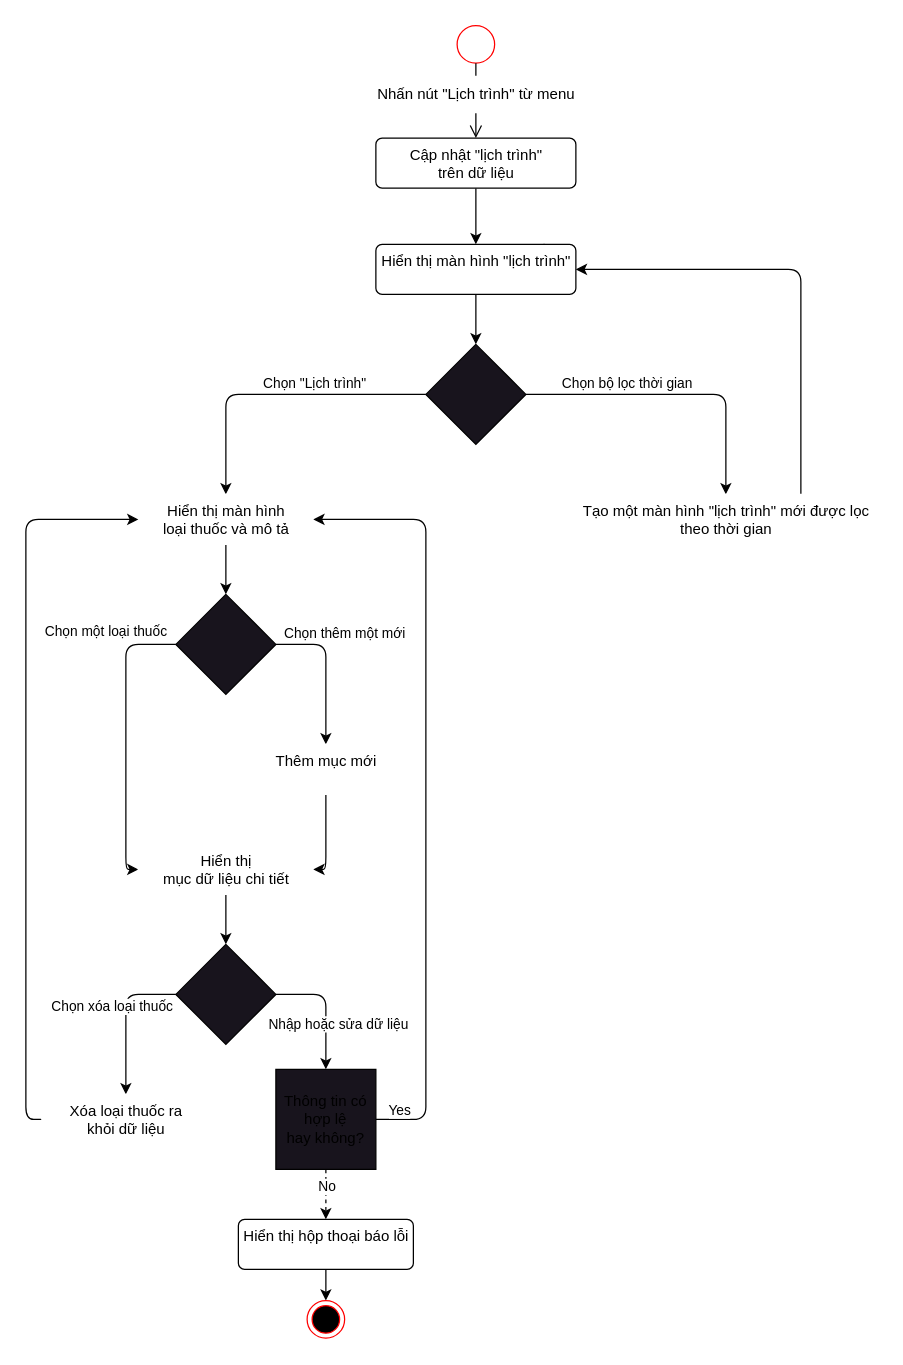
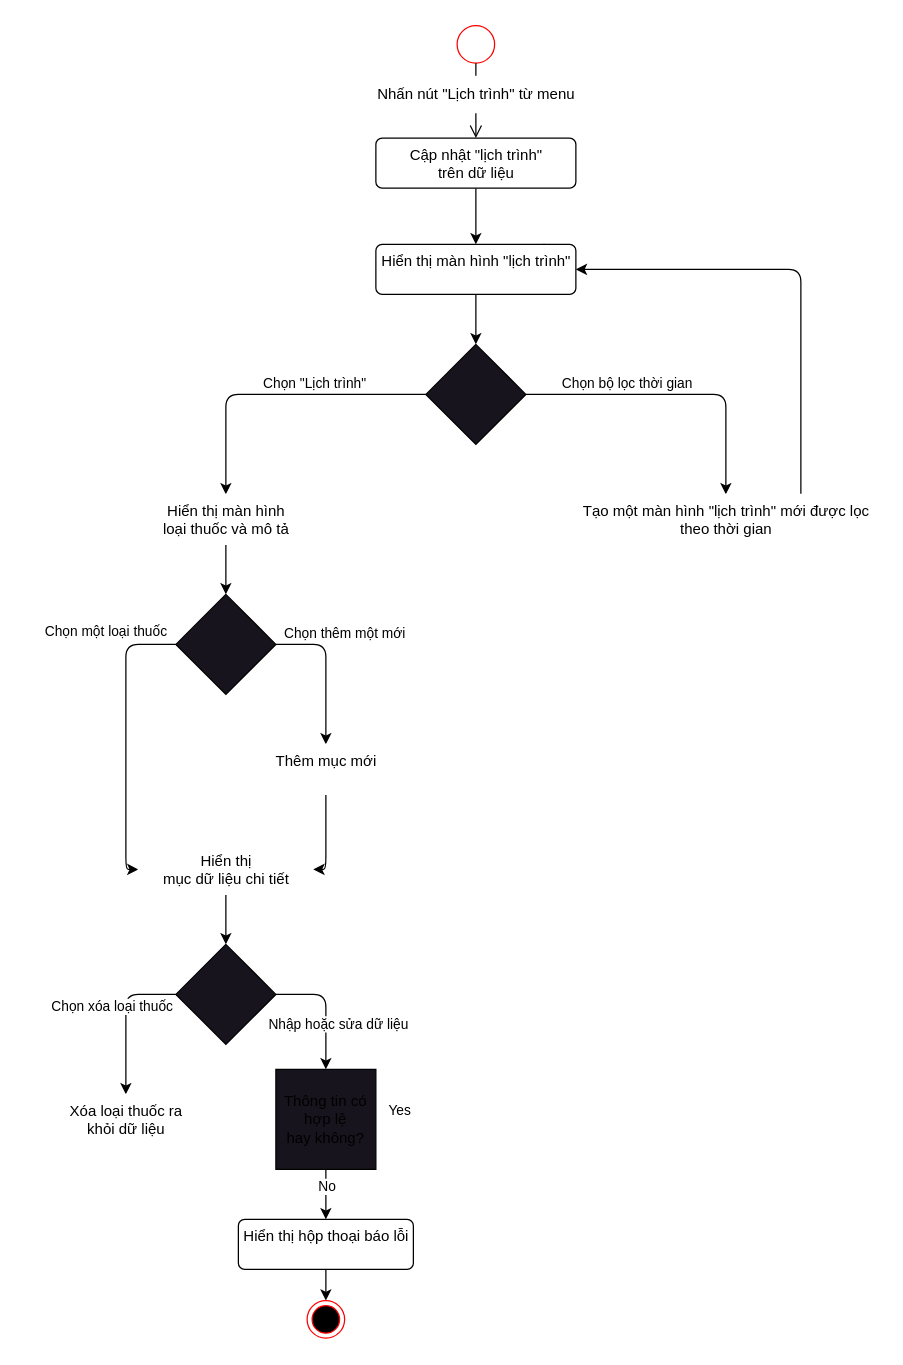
- <mxCell id="40" style="edgeStyle=none;html=1;entryX=0;entryY=0.5;entryDx=0;entryDy=0;exitX=0;exitY=0.5;exitDx=0;exitDy=0;" parent="1" source="41" target="17" edge="1"><mxGeometry relative="1" as="geometry"><mxPoint x="20" y="795" as="sourcePoint" /><Array as="points"><mxPoint x="20" y="895" /><mxPoint x="20" y="415" /></Array></mxGeometry></mxCell>
- <mxCell id="20" style="edgeStyle=none;html=1;exitX=1;exitY=0.5;exitDx=0;exitDy=0;entryX=1;entryY=0.5;entryDx=0;entryDy=0;" parent="1" source="23" target="17" edge="1"><mxGeometry relative="1" as="geometry"><mxPoint x="290" y="595" as="targetPoint" /><Array as="points"><mxPoint x="340" y="895" /><mxPoint x="340" y="415" /></Array><mxPoint x="330" y="795" as="sourcePoint" /></mxGeometry></mxCell>
- <mxCell id="21" style="edgeStyle=none;html=1;exitX=0.5;exitY=1;exitDx=0;exitDy=0;entryX=0.5;entryY=0;entryDx=0;entryDy=0;dashed=1;" parent="1" source="23" target="25" edge="1"><mxGeometry relative="1" as="geometry" /></mxCell>
+ <mxCell id="21" style="edgeStyle=none;html=1;exitX=0.5;exitY=1;exitDx=0;exitDy=0;entryX=0.5;entryY=0;entryDx=0;entryDy=0;" parent="1" source="23" target="25" edge="1"><mxGeometry relative="1" as="geometry" /></mxCell>
